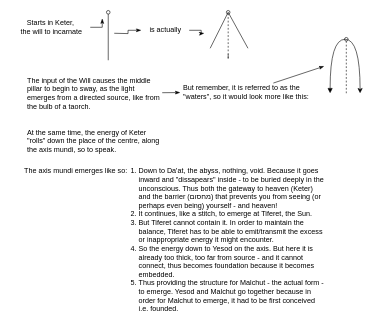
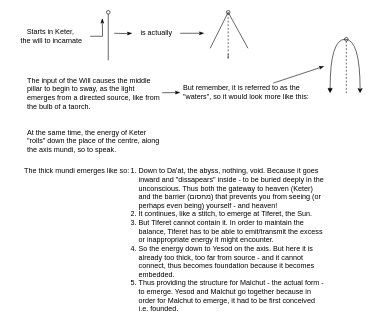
- <mxCell id="13" value="Starts in Keter,&amp;nbsp;&lt;br&gt;the will to incarnate" style="text;html=1;align=center;verticalAlign=middle;resizable=0;points=[];autosize=1;strokeColor=none;fillColor=none;" parent="11" vertex="1"><mxGeometry x="20" y="25" width="130" height="40" as="geometry" /></mxCell>
+ <mxCell id="13" value="Starts in Keter,&amp;nbsp;&lt;br&gt;the will to incarnate" style="text;html=1;align=center;verticalAlign=middle;resizable=0;points=[];autosize=1;strokeColor=none;fillColor=none;" parent="11" vertex="1"><mxGeometry y="40" width="130" height="40" as="geometry" x="20" /></mxCell>
- <mxCell id="17" value="is actually" style="text;html=1;align=center;verticalAlign=middle;resizable=0;points=[];autosize=1;strokeColor=none;fillColor=none;" parent="11" vertex="1"><mxGeometry x="235" y="35" width="80" height="30" as="geometry" /></mxCell>
+ <mxCell id="17" value="is actually" style="text;html=1;align=center;verticalAlign=middle;resizable=0;points=[];autosize=1;strokeColor=none;fillColor=none;" parent="11" vertex="1"><mxGeometry x="220" y="40" width="80" height="30" as="geometry" /></mxCell>
- <mxCell id="9" value="The axis mundi emerges like so:" style="rounded=0;whiteSpace=wrap;html=1;dashed=1;dashPattern=1 1;strokeColor=none;fillColor=none;align=left;spacing=5;" parent="1" vertex="1"><mxGeometry x="35" y="270" width="240" height="30" as="geometry" /></mxCell>
+ <mxCell id="9" value="The thick mundi emerges like so:" style="rounded=0;whiteSpace=wrap;html=1;dashed=1;dashPattern=1 1;strokeColor=none;fillColor=none;align=left;spacing=5;" parent="1" vertex="1"><mxGeometry x="35" y="270" width="240" height="30" as="geometry" /></mxCell>
